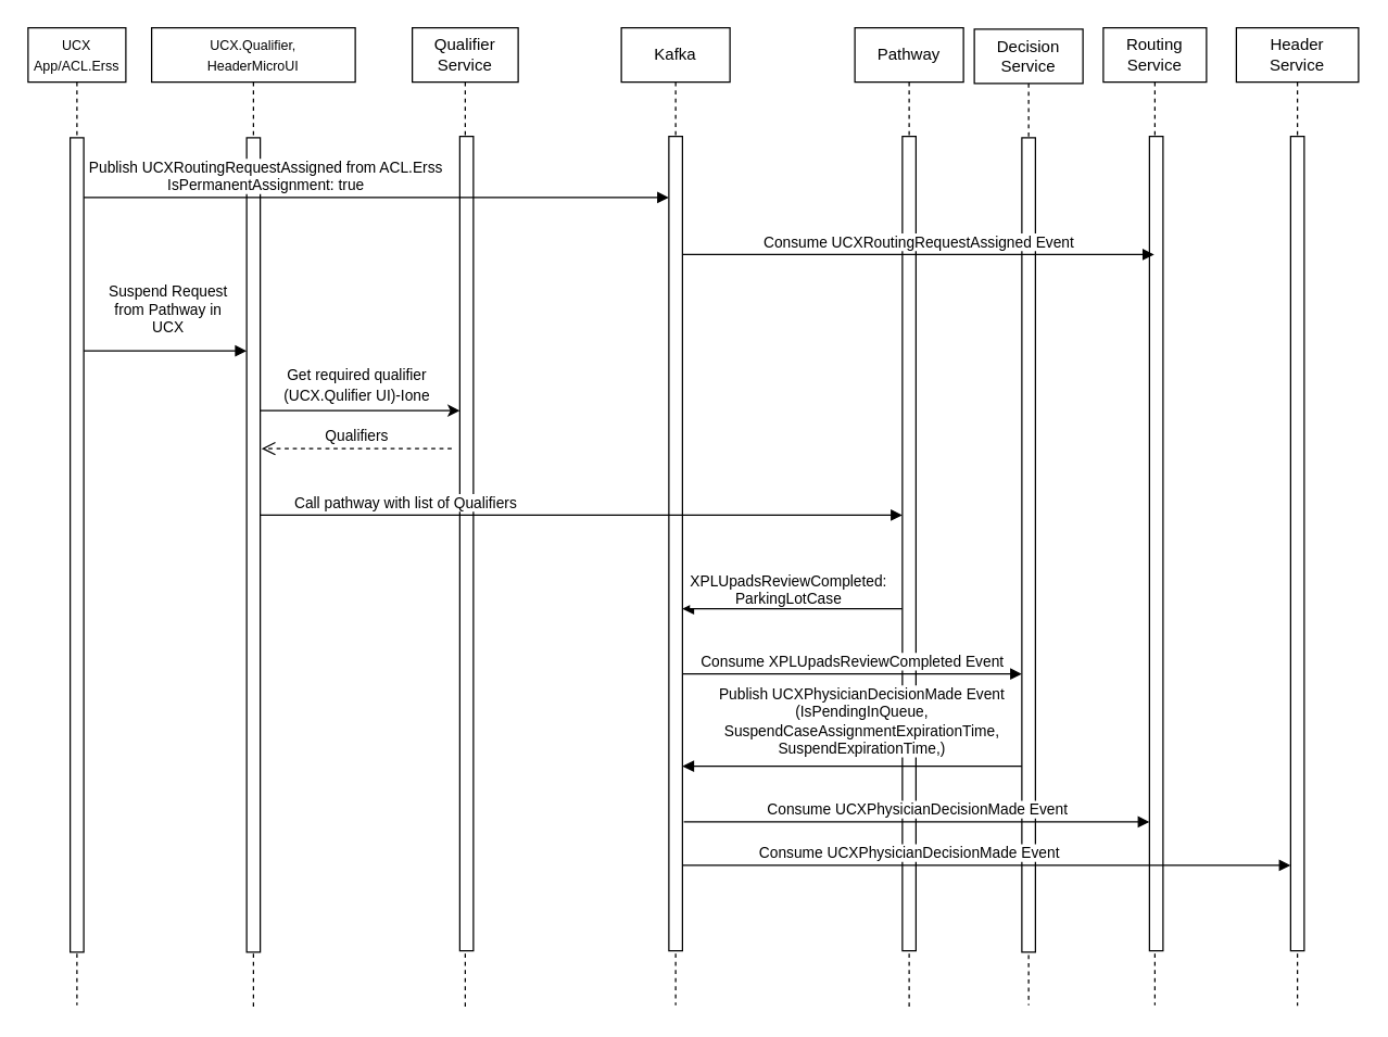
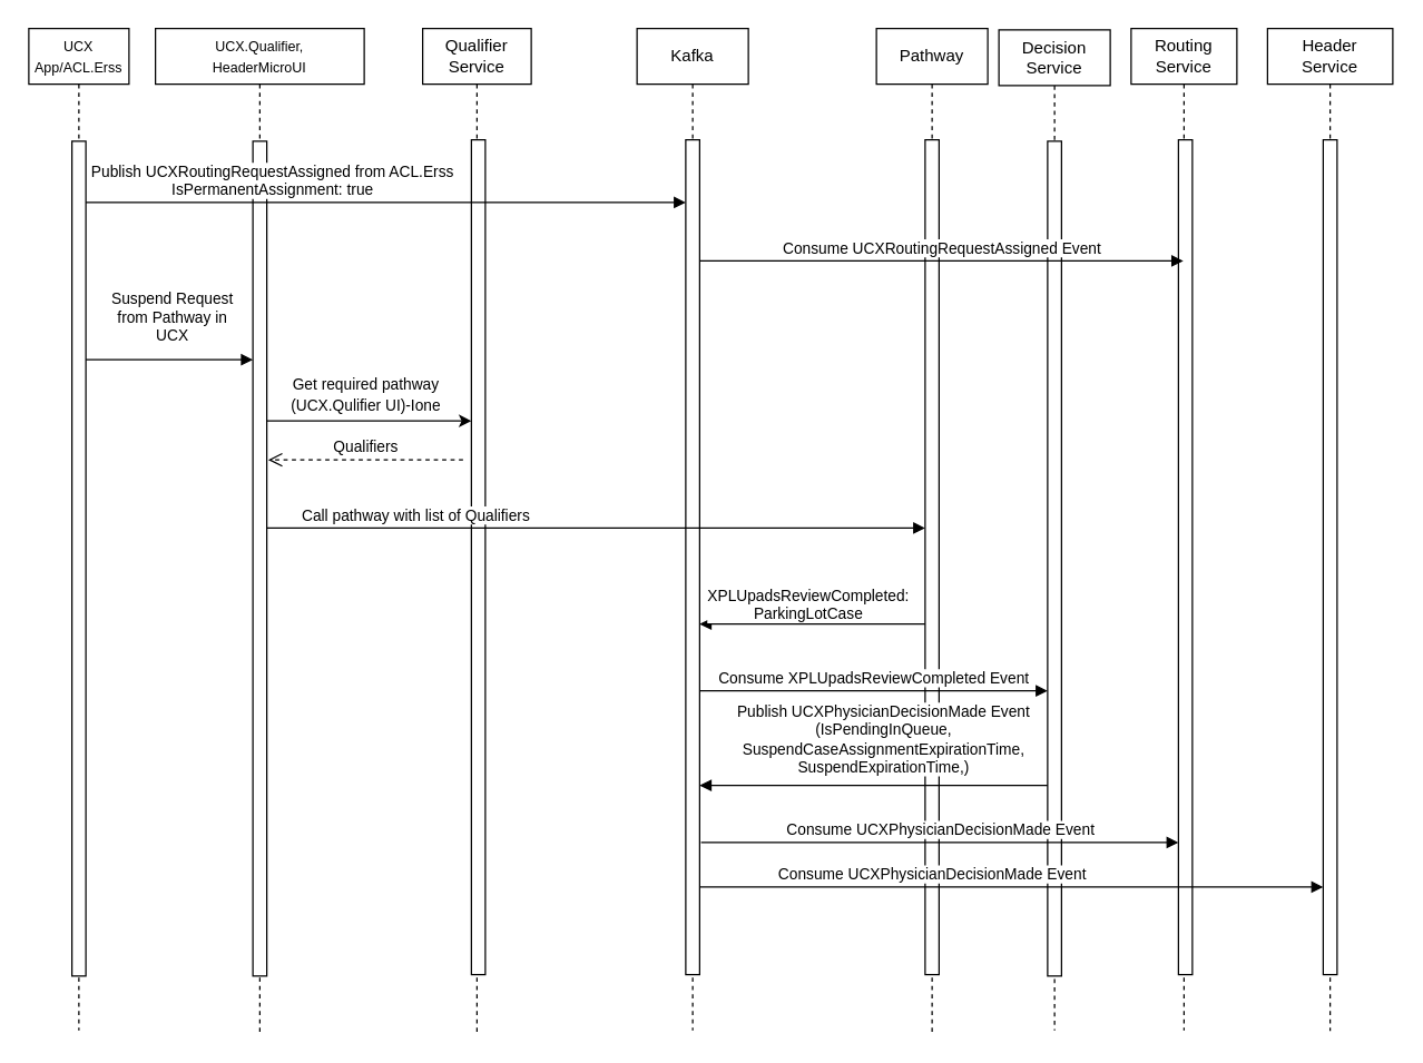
- <mxCell id="23" value="&lt;font style=&quot;font-size: 11px;&quot;&gt;Get required qualifier&lt;br style=&quot;border-color: var(--border-color);&quot;&gt;&lt;span style=&quot;background-color: rgb(255, 255, 255);&quot;&gt;(UCX.Qulifier UI)-Ione&lt;/span&gt;&lt;/font&gt;" style="text;html=1;align=center;verticalAlign=middle;resizable=0;points=[];autosize=1;strokeColor=none;fillColor=none;" parent="1" vertex="1"><mxGeometry x="197" y="263" width="130" height="40" as="geometry" /></mxCell>
+ <mxCell id="23" value="&lt;font style=&quot;font-size: 11px;&quot;&gt;Get required pathway&lt;br style=&quot;border-color: var(--border-color);&quot;&gt;&lt;span style=&quot;background-color: rgb(255, 255, 255);&quot;&gt;(UCX.Qulifier UI)-Ione&lt;/span&gt;&lt;/font&gt;" style="text;html=1;align=center;verticalAlign=middle;resizable=0;points=[];autosize=1;strokeColor=none;fillColor=none;" parent="1" vertex="1"><mxGeometry x="197" y="263" width="130" height="40" as="geometry" /></mxCell>
